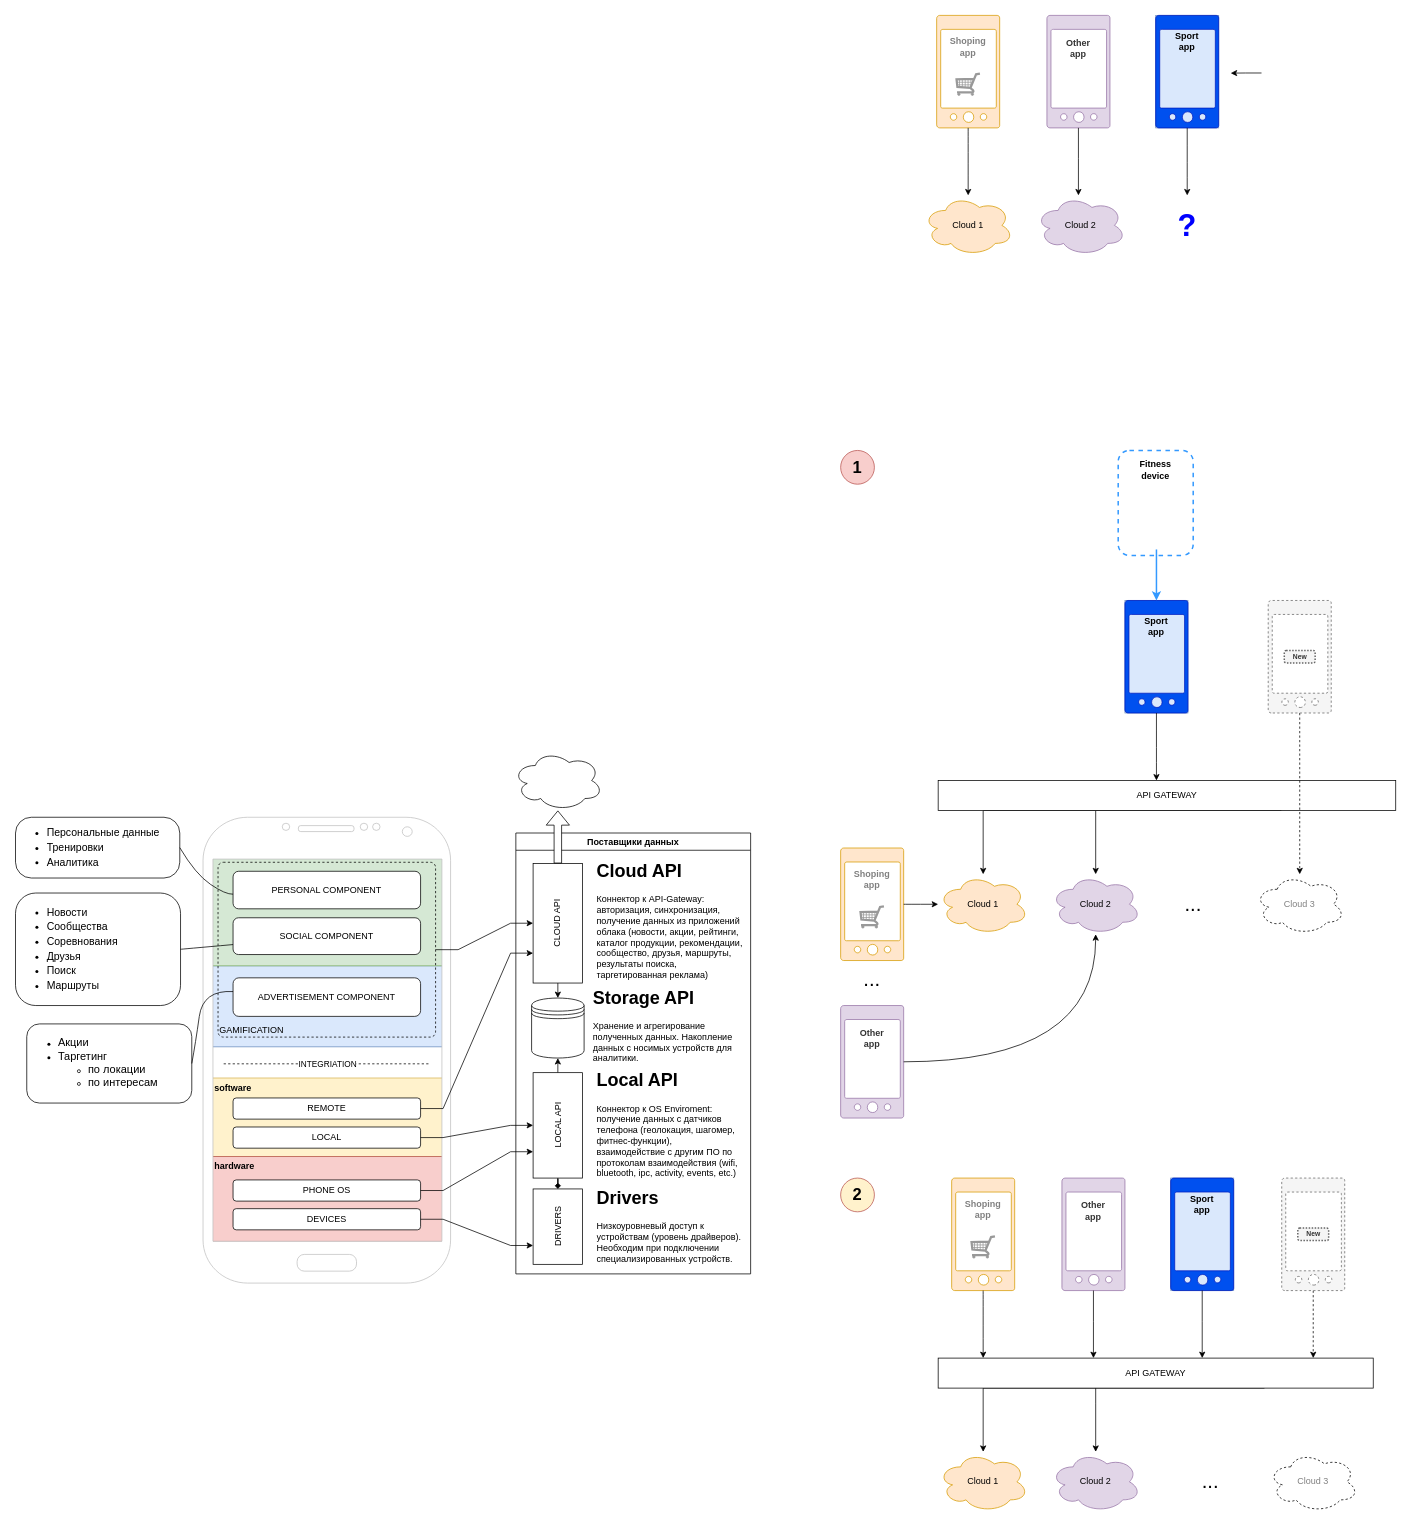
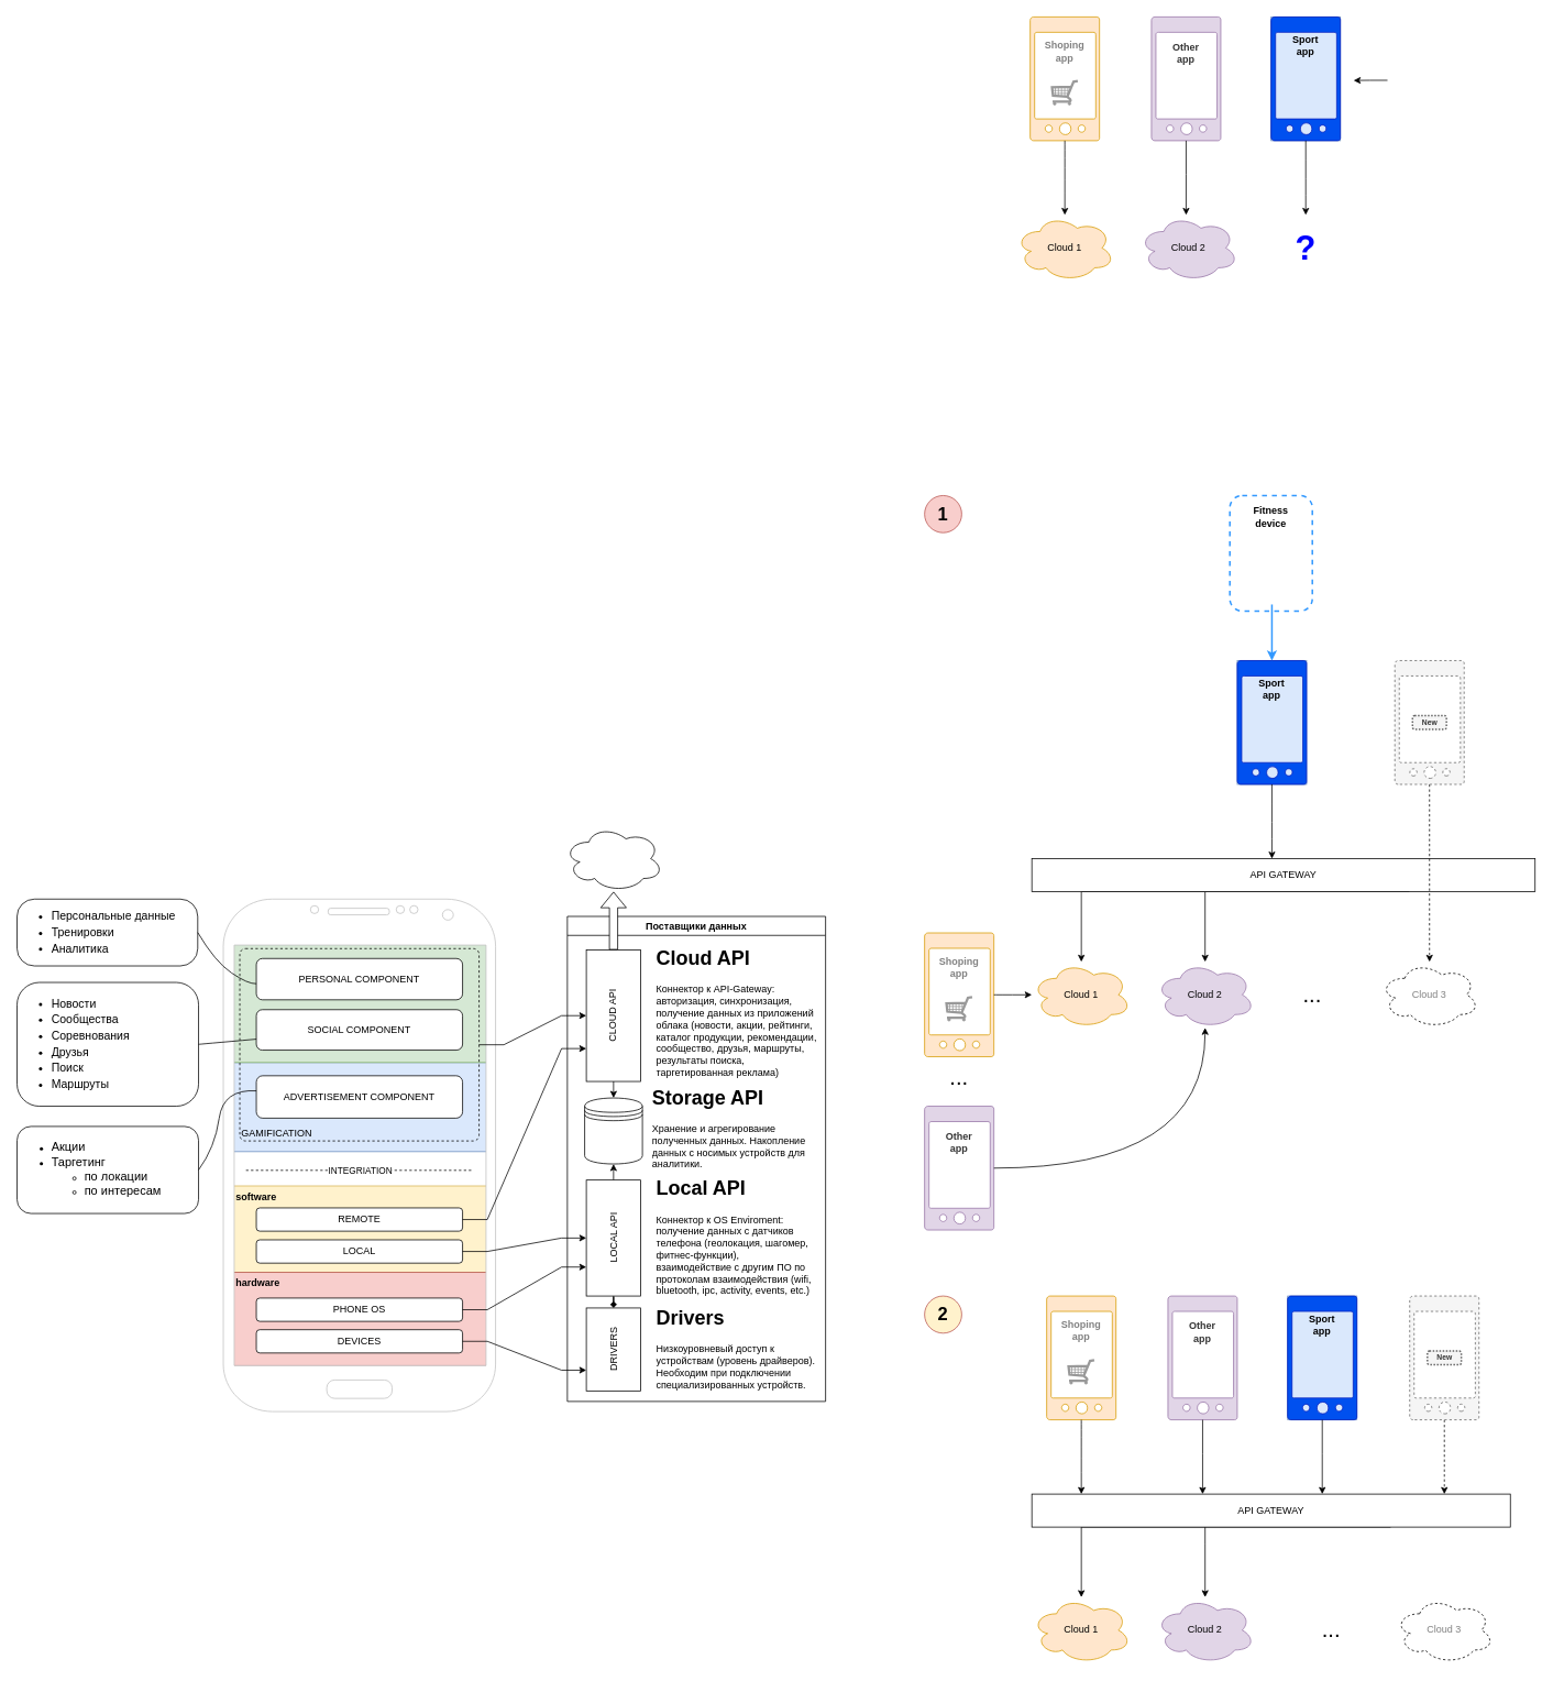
- <mxCell id="23" value="&lt;ul&gt;&lt;li&gt;&lt;span id=&quot;docs-internal-guid-063bd3e1-7fff-0b83-adce-5685bcb2d46b&quot;&gt;&lt;span style=&quot;font-size: 11pt ; font-family: &amp;#34;arial&amp;#34; ; background-color: transparent ; vertical-align: baseline&quot;&gt;Акции&lt;/span&gt;&lt;/span&gt;&lt;/li&gt;&lt;li&gt;&lt;span id=&quot;docs-internal-guid-063bd3e1-7fff-0b83-adce-5685bcb2d46b&quot;&gt;&lt;span style=&quot;font-size: 11pt ; font-family: &amp;#34;arial&amp;#34; ; background-color: transparent ; vertical-align: baseline&quot;&gt;Таргетинг&lt;/span&gt;&lt;/span&gt;&lt;/li&gt;&lt;ul&gt;&lt;li&gt;&lt;span id=&quot;docs-internal-guid-063bd3e1-7fff-0b83-adce-5685bcb2d46b&quot;&gt;&lt;span style=&quot;font-size: 11pt ; font-family: &amp;#34;arial&amp;#34; ; background-color: transparent ; vertical-align: baseline&quot;&gt;по локации&lt;/span&gt;&lt;/span&gt;&lt;/li&gt;&lt;li&gt;&lt;span id=&quot;docs-internal-guid-063bd3e1-7fff-0b83-adce-5685bcb2d46b&quot;&gt;&lt;span style=&quot;font-size: 11pt ; font-family: &amp;#34;arial&amp;#34; ; background-color: transparent ; vertical-align: baseline&quot;&gt;по интересам&lt;/span&gt;&lt;/span&gt;&lt;/li&gt;&lt;/ul&gt;&lt;/ul&gt;" style="rounded=1;whiteSpace=wrap;html=1;sketch=0;gradientColor=none;arcSize=16;align=left;" parent="1" vertex="1"><mxGeometry x="35" y="1364.5" width="220" height="105.5" as="geometry" /></mxCell>
+ <mxCell id="23" value="&lt;ul&gt;&lt;li&gt;&lt;span id=&quot;docs-internal-guid-063bd3e1-7fff-0b83-adce-5685bcb2d46b&quot;&gt;&lt;span style=&quot;font-size: 11pt ; font-family: &amp;#34;arial&amp;#34; ; background-color: transparent ; vertical-align: baseline&quot;&gt;Акции&lt;/span&gt;&lt;/span&gt;&lt;/li&gt;&lt;li&gt;&lt;span id=&quot;docs-internal-guid-063bd3e1-7fff-0b83-adce-5685bcb2d46b&quot;&gt;&lt;span style=&quot;font-size: 11pt ; font-family: &amp;#34;arial&amp;#34; ; background-color: transparent ; vertical-align: baseline&quot;&gt;Таргетинг&lt;/span&gt;&lt;/span&gt;&lt;/li&gt;&lt;ul&gt;&lt;li&gt;&lt;span id=&quot;docs-internal-guid-063bd3e1-7fff-0b83-adce-5685bcb2d46b&quot;&gt;&lt;span style=&quot;font-size: 11pt ; font-family: &amp;#34;arial&amp;#34; ; background-color: transparent ; vertical-align: baseline&quot;&gt;по локации&lt;/span&gt;&lt;/span&gt;&lt;/li&gt;&lt;li&gt;&lt;span id=&quot;docs-internal-guid-063bd3e1-7fff-0b83-adce-5685bcb2d46b&quot;&gt;&lt;span style=&quot;font-size: 11pt ; font-family: &amp;#34;arial&amp;#34; ; background-color: transparent ; vertical-align: baseline&quot;&gt;по интересам&lt;/span&gt;&lt;/span&gt;&lt;/li&gt;&lt;/ul&gt;&lt;/ul&gt;" style="rounded=1;whiteSpace=wrap;html=1;sketch=0;gradientColor=none;arcSize=16;align=left;" parent="1" vertex="1"><mxGeometry x="20" y="1364.5" width="220" height="105.5" as="geometry" /></mxCell>
